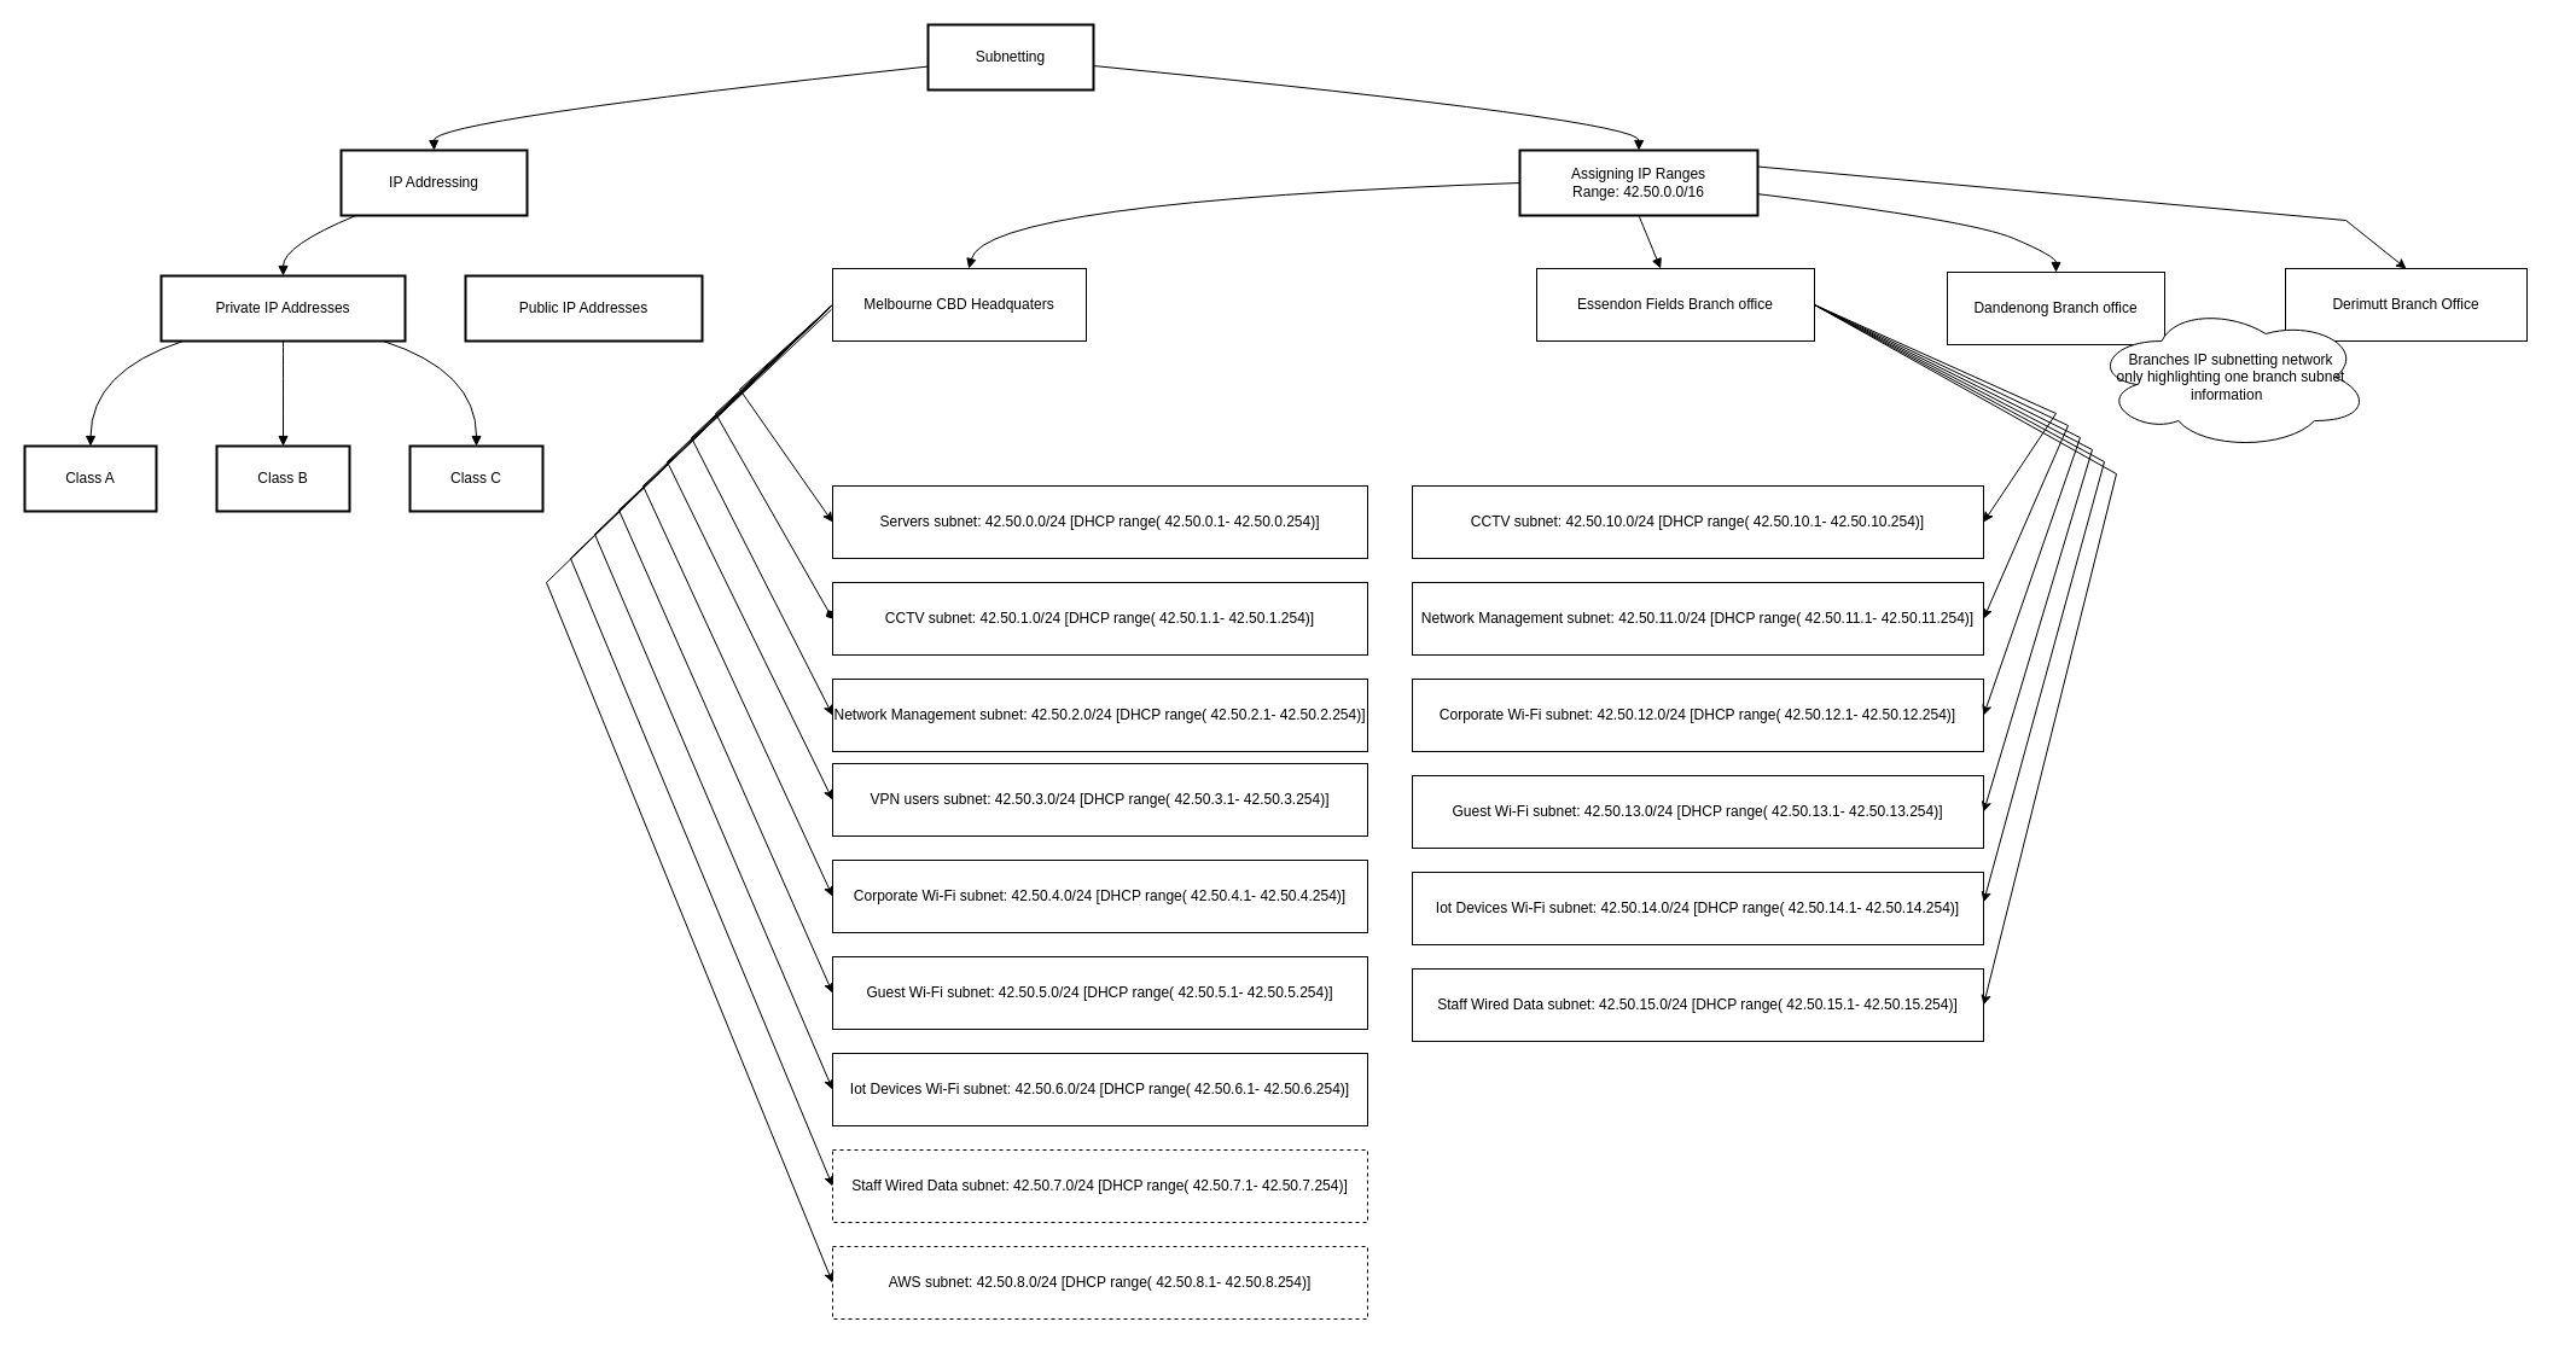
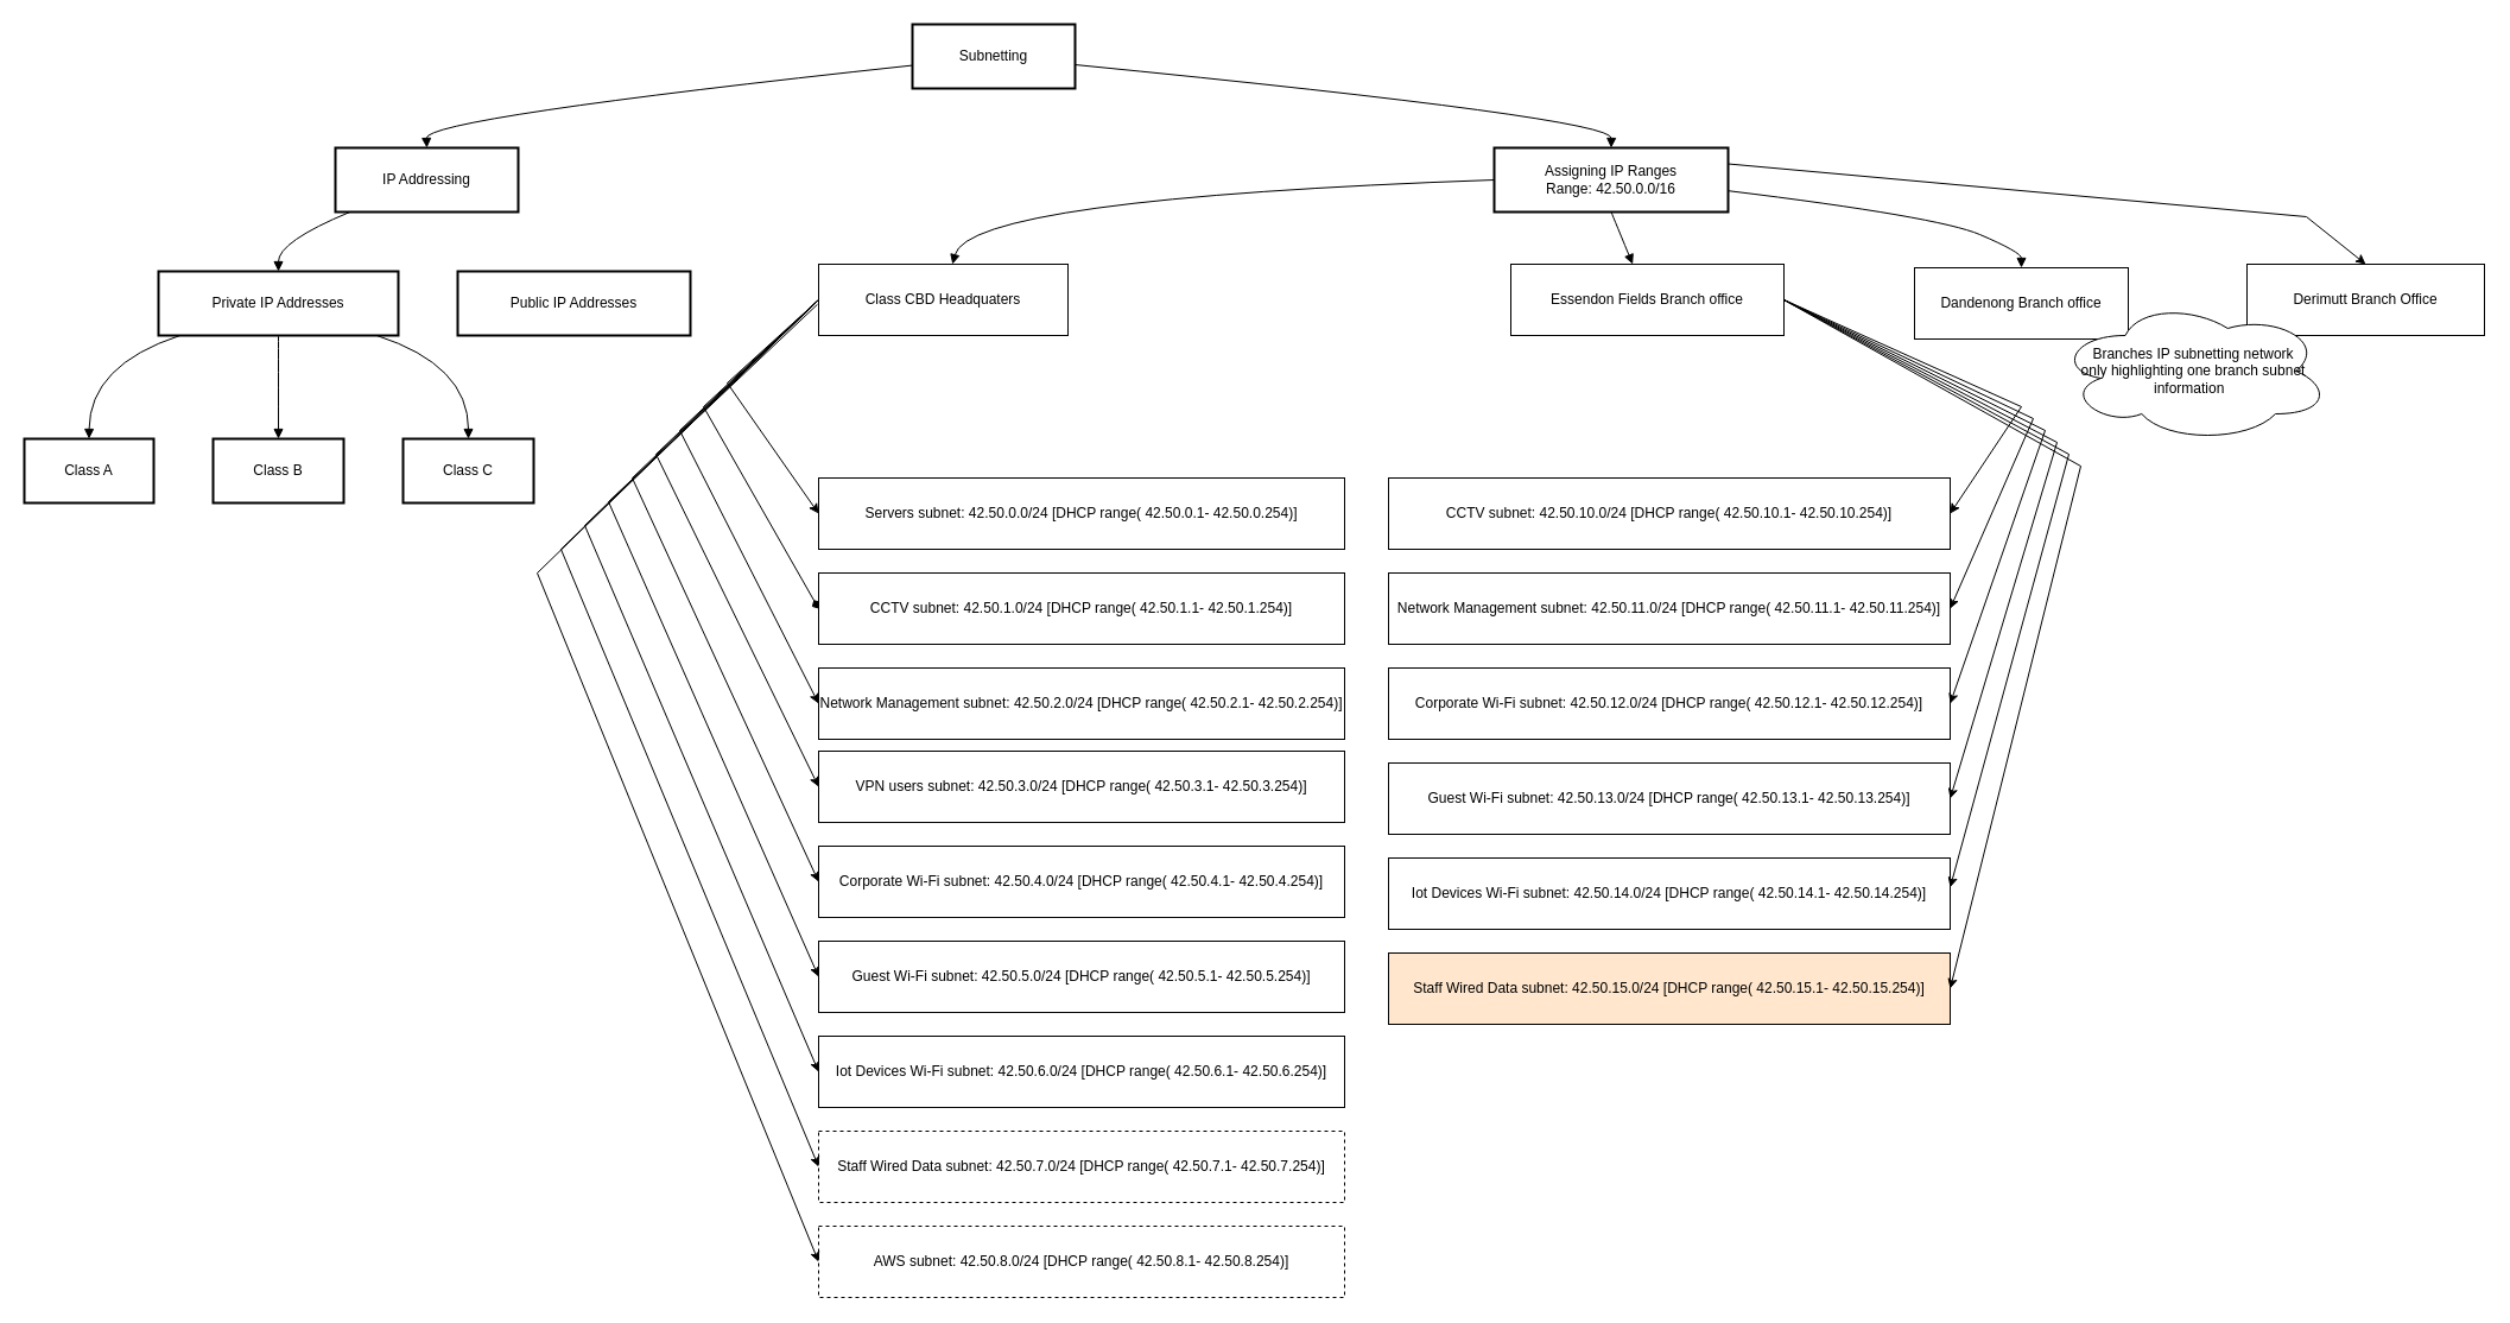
- <mxCell id="19" value="Melbourne CBD Headquaters" style="rounded=0;whiteSpace=wrap;html=1;" vertex="1" parent="1"><mxGeometry x="689" y="222" width="210" height="60" as="geometry" /></mxCell>
+ <mxCell id="19" value="Class CBD Headquaters" style="rounded=0;whiteSpace=wrap;html=1;" vertex="1" parent="1"><mxGeometry x="689" y="222" width="210" height="60" as="geometry" /></mxCell>
- <mxCell id="45" value="Staff Wired Data subnet: 42.50.15.0/24 [DHCP range( 42.50.15.1- 42.50.15.254)]" style="rounded=0;whiteSpace=wrap;html=1;" vertex="1" parent="1"><mxGeometry x="1169" y="802" width="473" height="60" as="geometry" /></mxCell>
+ <mxCell id="45" value="Staff Wired Data subnet: 42.50.15.0/24 [DHCP range( 42.50.15.1- 42.50.15.254)]" style="rounded=0;whiteSpace=wrap;html=1;fillColor=#ffe6cc;" vertex="1" parent="1"><mxGeometry x="1169" y="802" width="473" height="60" as="geometry" /></mxCell>
